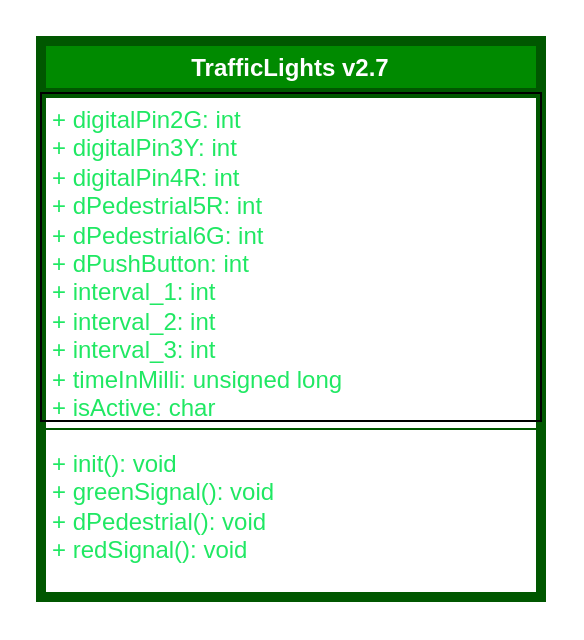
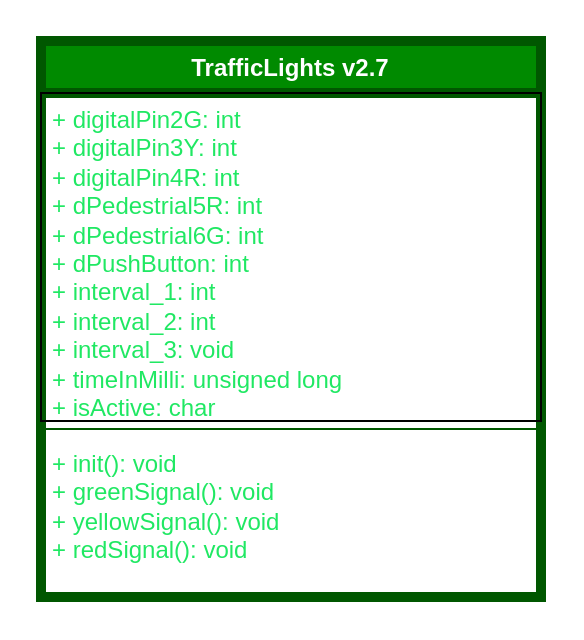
- <mxCell id="3" value="&lt;div&gt;&lt;font data-darkreader-inline-color=&quot;&quot; style=&quot;--darkreader-inline-color: #35ea71;&quot; color=&quot;#20e863&quot;&gt;+ digitalPin2G: int&lt;/font&gt;&lt;/div&gt;&lt;div&gt;&lt;font data-darkreader-inline-color=&quot;&quot; style=&quot;--darkreader-inline-color: #35ea71;&quot; color=&quot;#20e863&quot;&gt;+ digitalPin3Y: int&lt;/font&gt;&lt;/div&gt;&lt;div&gt;&lt;font data-darkreader-inline-color=&quot;&quot; style=&quot;--darkreader-inline-color: #35ea71;&quot; color=&quot;#20e863&quot;&gt;+ digitalPin4R: int&lt;/font&gt;&lt;/div&gt;&lt;div&gt;&lt;font data-darkreader-inline-color=&quot;&quot; style=&quot;--darkreader-inline-color: #35ea71;&quot; color=&quot;#20e863&quot;&gt;+ dPedestrial5R: int&lt;/font&gt;&lt;/div&gt;&lt;div&gt;&lt;font data-darkreader-inline-color=&quot;&quot; style=&quot;--darkreader-inline-color: #35ea71;&quot; color=&quot;#20e863&quot;&gt;+ dPedestrial6G: int&lt;/font&gt;&lt;/div&gt;&lt;div&gt;&lt;font data-darkreader-inline-color=&quot;&quot; style=&quot;--darkreader-inline-color: #35ea71;&quot; color=&quot;#20e863&quot;&gt;+ dPushButton: int&lt;br&gt;&lt;/font&gt;&lt;/div&gt;&lt;div&gt;&lt;font data-darkreader-inline-color=&quot;&quot; style=&quot;--darkreader-inline-color: #35ea71;&quot; color=&quot;#20e863&quot;&gt;+ interval_1: int&lt;/font&gt;&lt;/div&gt;&lt;div&gt;&lt;font data-darkreader-inline-color=&quot;&quot; style=&quot;--darkreader-inline-color: #35ea71;&quot; color=&quot;#20e863&quot;&gt;+ interval_2: int&lt;/font&gt;&lt;/div&gt;&lt;div&gt;&lt;font data-darkreader-inline-color=&quot;&quot; style=&quot;--darkreader-inline-color: #35ea71;&quot; color=&quot;#20e863&quot;&gt;+ interval_3: int&lt;br&gt;&lt;/font&gt;&lt;/div&gt;&lt;div&gt;&lt;font data-darkreader-inline-color=&quot;&quot; style=&quot;--darkreader-inline-color: #35ea71;&quot; color=&quot;#20e863&quot;&gt;+ timeInMilli: unsigned long&lt;/font&gt;&lt;/div&gt;&lt;div&gt;&lt;font data-darkreader-inline-color=&quot;&quot; style=&quot;--darkreader-inline-color: #35ea71;&quot; color=&quot;#20e863&quot;&gt;+ isActive: char&lt;br&gt;&lt;/font&gt;&lt;/div&gt;&lt;div&gt;&lt;font data-darkreader-inline-color=&quot;&quot; style=&quot;--darkreader-inline-color: #35ea71;&quot; color=&quot;#20e863&quot;&gt;&lt;br&gt;&lt;br&gt;&lt;/font&gt;&lt;/div&gt;" style="text;strokeColor=default;fillColor=none;align=left;verticalAlign=top;spacingLeft=4;spacingRight=4;overflow=hidden;rotatable=0;points=[[0,0.5],[1,0.5]];portConstraint=eastwest;whiteSpace=wrap;html=1;fontFamily=Helvetica;fontSize=12;fontColor=default;labelBackgroundColor=none;" vertex="1" parent="2"><mxGeometry y="26" width="250" height="164" as="geometry" /></mxCell>
+ <mxCell id="3" value="&lt;div&gt;&lt;font data-darkreader-inline-color=&quot;&quot; style=&quot;--darkreader-inline-color: #35ea71;&quot; color=&quot;#20e863&quot;&gt;+ digitalPin2G: int&lt;/font&gt;&lt;/div&gt;&lt;div&gt;&lt;font data-darkreader-inline-color=&quot;&quot; style=&quot;--darkreader-inline-color: #35ea71;&quot; color=&quot;#20e863&quot;&gt;+ digitalPin3Y: int&lt;/font&gt;&lt;/div&gt;&lt;div&gt;&lt;font data-darkreader-inline-color=&quot;&quot; style=&quot;--darkreader-inline-color: #35ea71;&quot; color=&quot;#20e863&quot;&gt;+ digitalPin4R: int&lt;/font&gt;&lt;/div&gt;&lt;div&gt;&lt;font data-darkreader-inline-color=&quot;&quot; style=&quot;--darkreader-inline-color: #35ea71;&quot; color=&quot;#20e863&quot;&gt;+ dPedestrial5R: int&lt;/font&gt;&lt;/div&gt;&lt;div&gt;&lt;font data-darkreader-inline-color=&quot;&quot; style=&quot;--darkreader-inline-color: #35ea71;&quot; color=&quot;#20e863&quot;&gt;+ dPedestrial6G: int&lt;/font&gt;&lt;/div&gt;&lt;div&gt;&lt;font data-darkreader-inline-color=&quot;&quot; style=&quot;--darkreader-inline-color: #35ea71;&quot; color=&quot;#20e863&quot;&gt;+ dPushButton: int&lt;br&gt;&lt;/font&gt;&lt;/div&gt;&lt;div&gt;&lt;font data-darkreader-inline-color=&quot;&quot; style=&quot;--darkreader-inline-color: #35ea71;&quot; color=&quot;#20e863&quot;&gt;+ interval_1: int&lt;/font&gt;&lt;/div&gt;&lt;div&gt;&lt;font data-darkreader-inline-color=&quot;&quot; style=&quot;--darkreader-inline-color: #35ea71;&quot; color=&quot;#20e863&quot;&gt;+ interval_2: int&lt;/font&gt;&lt;/div&gt;&lt;div&gt;&lt;font data-darkreader-inline-color=&quot;&quot; style=&quot;--darkreader-inline-color: #35ea71;&quot; color=&quot;#20e863&quot;&gt;+ interval_3: void&lt;br&gt;&lt;/font&gt;&lt;/div&gt;&lt;div&gt;&lt;font data-darkreader-inline-color=&quot;&quot; style=&quot;--darkreader-inline-color: #35ea71;&quot; color=&quot;#20e863&quot;&gt;+ timeInMilli: unsigned long&lt;/font&gt;&lt;/div&gt;&lt;div&gt;&lt;font data-darkreader-inline-color=&quot;&quot; style=&quot;--darkreader-inline-color: #35ea71;&quot; color=&quot;#20e863&quot;&gt;+ isActive: char&lt;br&gt;&lt;/font&gt;&lt;/div&gt;&lt;div&gt;&lt;font data-darkreader-inline-color=&quot;&quot; style=&quot;--darkreader-inline-color: #35ea71;&quot; color=&quot;#20e863&quot;&gt;&lt;br&gt;&lt;br&gt;&lt;/font&gt;&lt;/div&gt;" style="text;strokeColor=default;fillColor=none;align=left;verticalAlign=top;spacingLeft=4;spacingRight=4;overflow=hidden;rotatable=0;points=[[0,0.5],[1,0.5]];portConstraint=eastwest;whiteSpace=wrap;html=1;fontFamily=Helvetica;fontSize=12;fontColor=default;labelBackgroundColor=none;" vertex="1" parent="2"><mxGeometry y="26" width="250" height="164" as="geometry" /></mxCell>
- <mxCell id="5" value="&lt;div&gt;&lt;font color=&quot;#20e863&quot; data-darkreader-inline-color=&quot;&quot; style=&quot;--darkreader-inline-color: #35ea71;&quot;&gt;+ init(): void&lt;/font&gt;&lt;/div&gt;&lt;div&gt;&lt;font color=&quot;#20e863&quot; data-darkreader-inline-color=&quot;&quot; style=&quot;--darkreader-inline-color: #35ea71;&quot;&gt;+ greenSignal(): void&lt;/font&gt;&lt;/div&gt;&lt;div&gt;&lt;font color=&quot;#20e863&quot; data-darkreader-inline-color=&quot;&quot; style=&quot;--darkreader-inline-color: #35ea71;&quot;&gt;+ dPedestrial(): void&lt;/font&gt;&lt;/div&gt;&lt;div&gt;&lt;font color=&quot;#20e863&quot; data-darkreader-inline-color=&quot;&quot; style=&quot;--darkreader-inline-color: #35ea71;&quot;&gt;+ redSignal(): void&lt;br&gt;&lt;/font&gt;&lt;/div&gt;" style="text;strokeColor=none;fillColor=none;align=left;verticalAlign=top;spacingLeft=4;spacingRight=4;overflow=hidden;rotatable=0;points=[[0,0.5],[1,0.5]];portConstraint=eastwest;whiteSpace=wrap;html=1;fontFamily=Helvetica;fontSize=12;fontColor=default;labelBackgroundColor=none;" vertex="1" parent="2"><mxGeometry y="198" width="250" height="80" as="geometry" /></mxCell>
+ <mxCell id="5" value="&lt;div&gt;&lt;font color=&quot;#20e863&quot; data-darkreader-inline-color=&quot;&quot; style=&quot;--darkreader-inline-color: #35ea71;&quot;&gt;+ init(): void&lt;/font&gt;&lt;/div&gt;&lt;div&gt;&lt;font color=&quot;#20e863&quot; data-darkreader-inline-color=&quot;&quot; style=&quot;--darkreader-inline-color: #35ea71;&quot;&gt;+ greenSignal(): void&lt;/font&gt;&lt;/div&gt;&lt;div&gt;&lt;font color=&quot;#20e863&quot; data-darkreader-inline-color=&quot;&quot; style=&quot;--darkreader-inline-color: #35ea71;&quot;&gt;+ yellowSignal(): void&lt;/font&gt;&lt;/div&gt;&lt;div&gt;&lt;font color=&quot;#20e863&quot; data-darkreader-inline-color=&quot;&quot; style=&quot;--darkreader-inline-color: #35ea71;&quot;&gt;+ redSignal(): void&lt;br&gt;&lt;/font&gt;&lt;/div&gt;" style="text;strokeColor=none;fillColor=none;align=left;verticalAlign=top;spacingLeft=4;spacingRight=4;overflow=hidden;rotatable=0;points=[[0,0.5],[1,0.5]];portConstraint=eastwest;whiteSpace=wrap;html=1;fontFamily=Helvetica;fontSize=12;fontColor=default;labelBackgroundColor=none;" vertex="1" parent="2"><mxGeometry y="198" width="250" height="80" as="geometry" /></mxCell>
